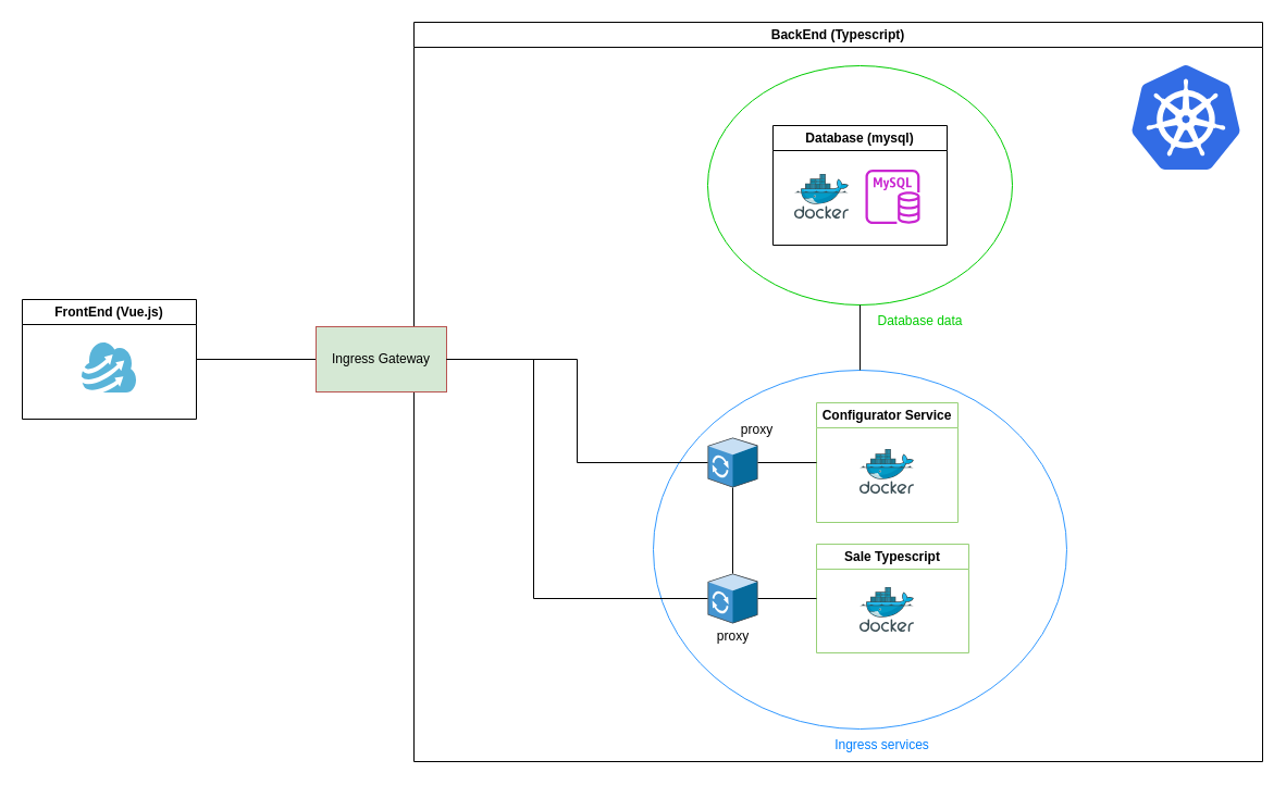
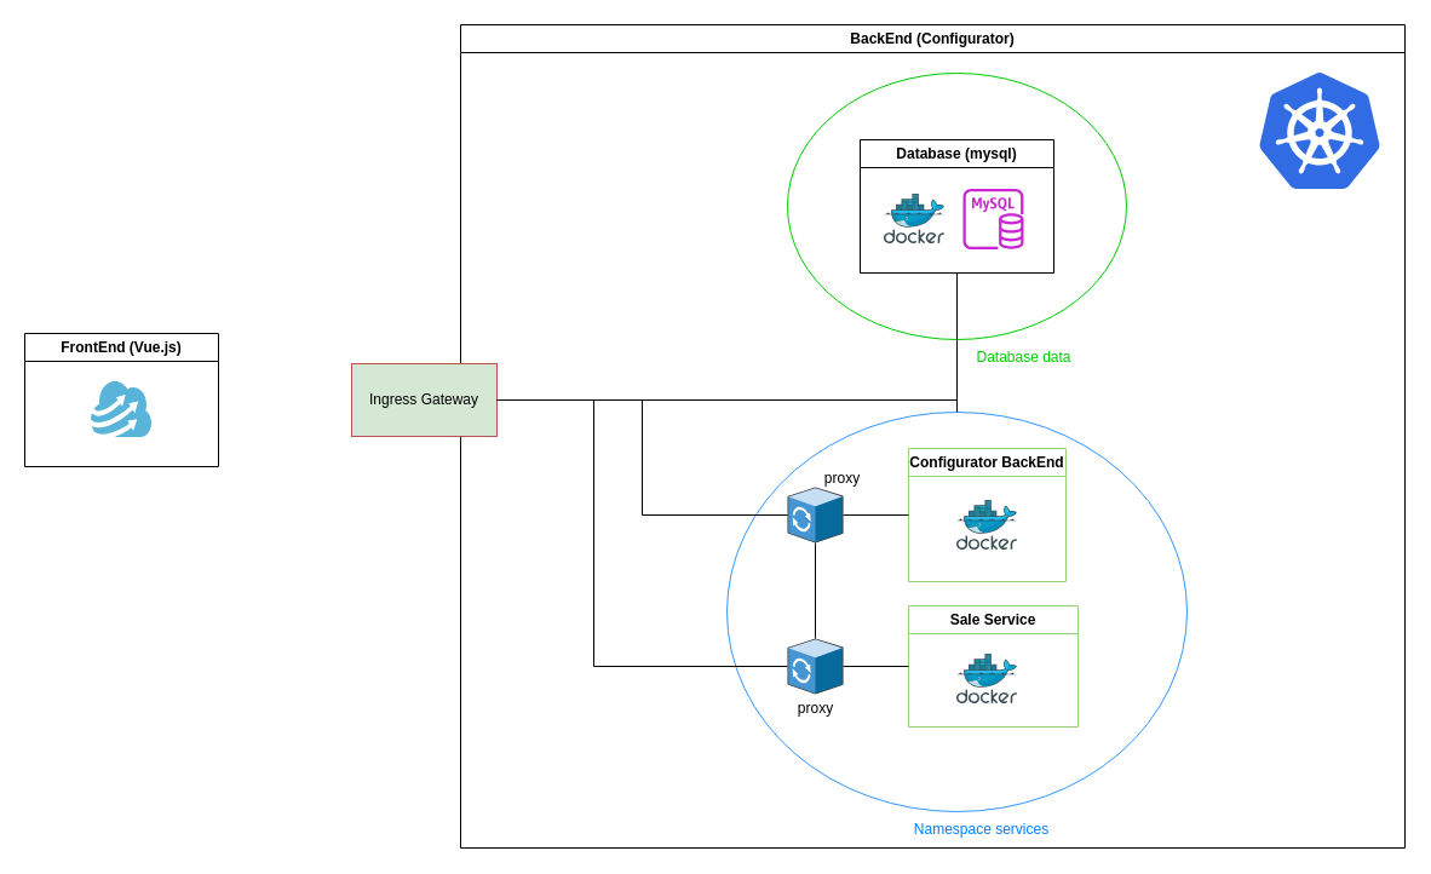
- <mxCell id="4" value="BackEnd (Typescript)" style="swimlane;whiteSpace=wrap;html=1;" parent="1" vertex="1"><mxGeometry x="380" y="20" width="780" height="680" as="geometry" /></mxCell>
+ <mxCell id="4" value="BackEnd (Configurator)" style="swimlane;whiteSpace=wrap;html=1;" parent="1" vertex="1"><mxGeometry x="380" y="20" width="780" height="680" as="geometry" /></mxCell>
- <mxCell id="27" style="edgeStyle=orthogonalEdgeStyle;rounded=0;orthogonalLoop=1;jettySize=auto;html=1;endArrow=none;endFill=0;" edge="1" parent="1" source="28" target="2"><mxGeometry relative="1" as="geometry" /></mxCell>
+ <mxCell id="27" style="edgeStyle=orthogonalEdgeStyle;rounded=0;orthogonalLoop=1;jettySize=auto;html=1;endArrow=none;endFill=0;" edge="1" parent="1" source="28" target="22"><mxGeometry relative="1" as="geometry" /></mxCell>
- <mxCell id="8" value="Configurator Service" style="swimlane;whiteSpace=wrap;html=1;strokeColor=#97D077;" parent="6" vertex="1"><mxGeometry x="170" y="30" width="130" height="110" as="geometry" /></mxCell>
+ <mxCell id="8" value="Configurator BackEnd" style="swimlane;whiteSpace=wrap;html=1;strokeColor=#97D077;" parent="6" vertex="1"><mxGeometry x="170" y="30" width="130" height="110" as="geometry" /></mxCell>
- <mxCell id="10" value="Sale Typescript" style="swimlane;whiteSpace=wrap;html=1;strokeColor=#97D077;" parent="6" vertex="1"><mxGeometry x="170" y="160" width="140" height="100" as="geometry" /></mxCell>
+ <mxCell id="10" value="Sale Service" style="swimlane;whiteSpace=wrap;html=1;strokeColor=#97D077;" parent="6" vertex="1"><mxGeometry x="170" y="160" width="140" height="100" as="geometry" /></mxCell>
- <mxCell id="12" value="&lt;font color=&quot;#007fff&quot;&gt;Ingress services&lt;/font&gt;" style="text;html=1;align=center;verticalAlign=middle;resizable=0;points=[];autosize=1;strokeColor=none;fillColor=none;" parent="6" vertex="1"><mxGeometry x="165" y="330" width="130" height="30" as="geometry" /></mxCell>
+ <mxCell id="12" value="&lt;font color=&quot;#007fff&quot;&gt;Namespace services&lt;/font&gt;" style="text;html=1;align=center;verticalAlign=middle;resizable=0;points=[];autosize=1;strokeColor=none;fillColor=none;" parent="6" vertex="1"><mxGeometry x="165" y="330" width="130" height="30" as="geometry" /></mxCell>
